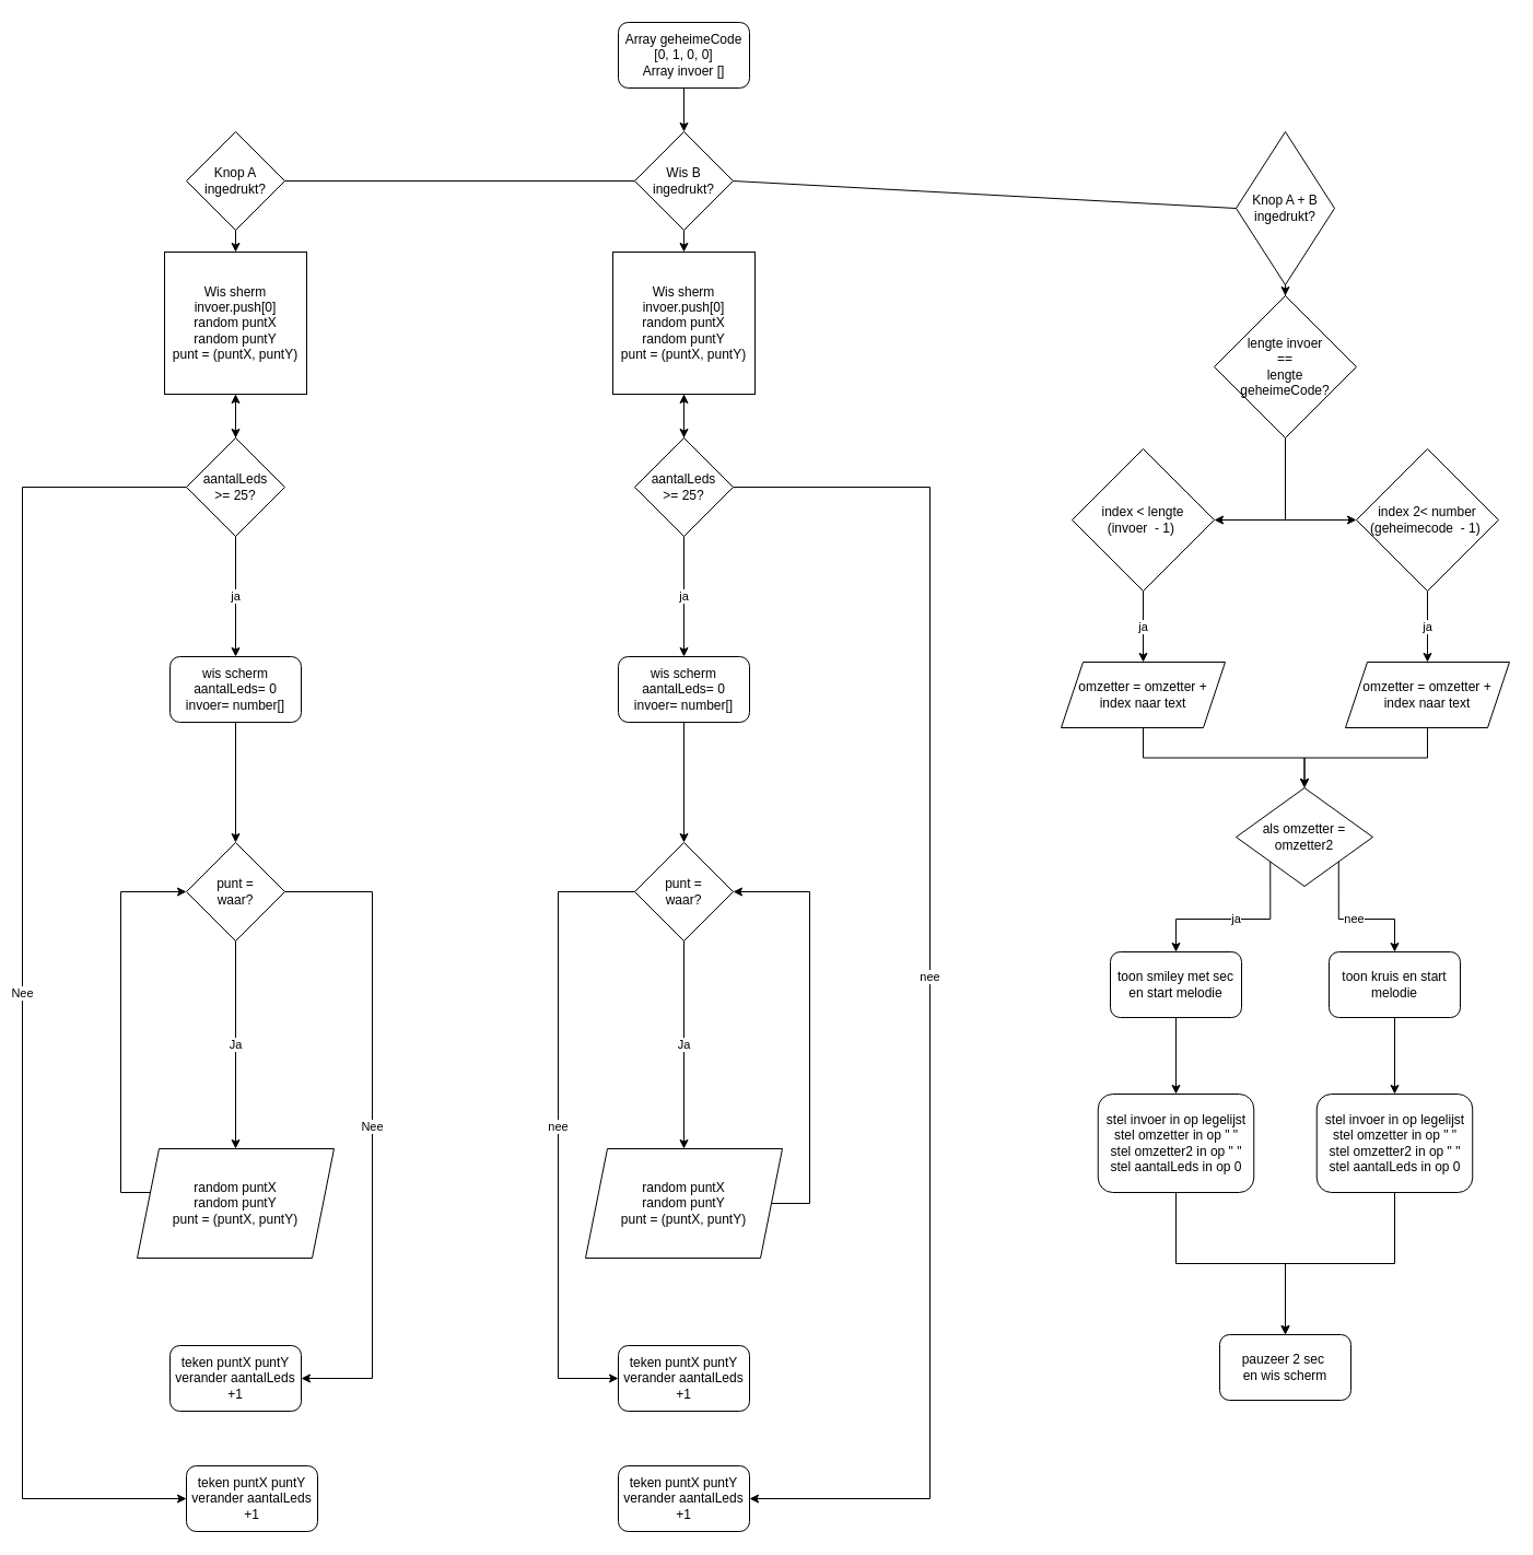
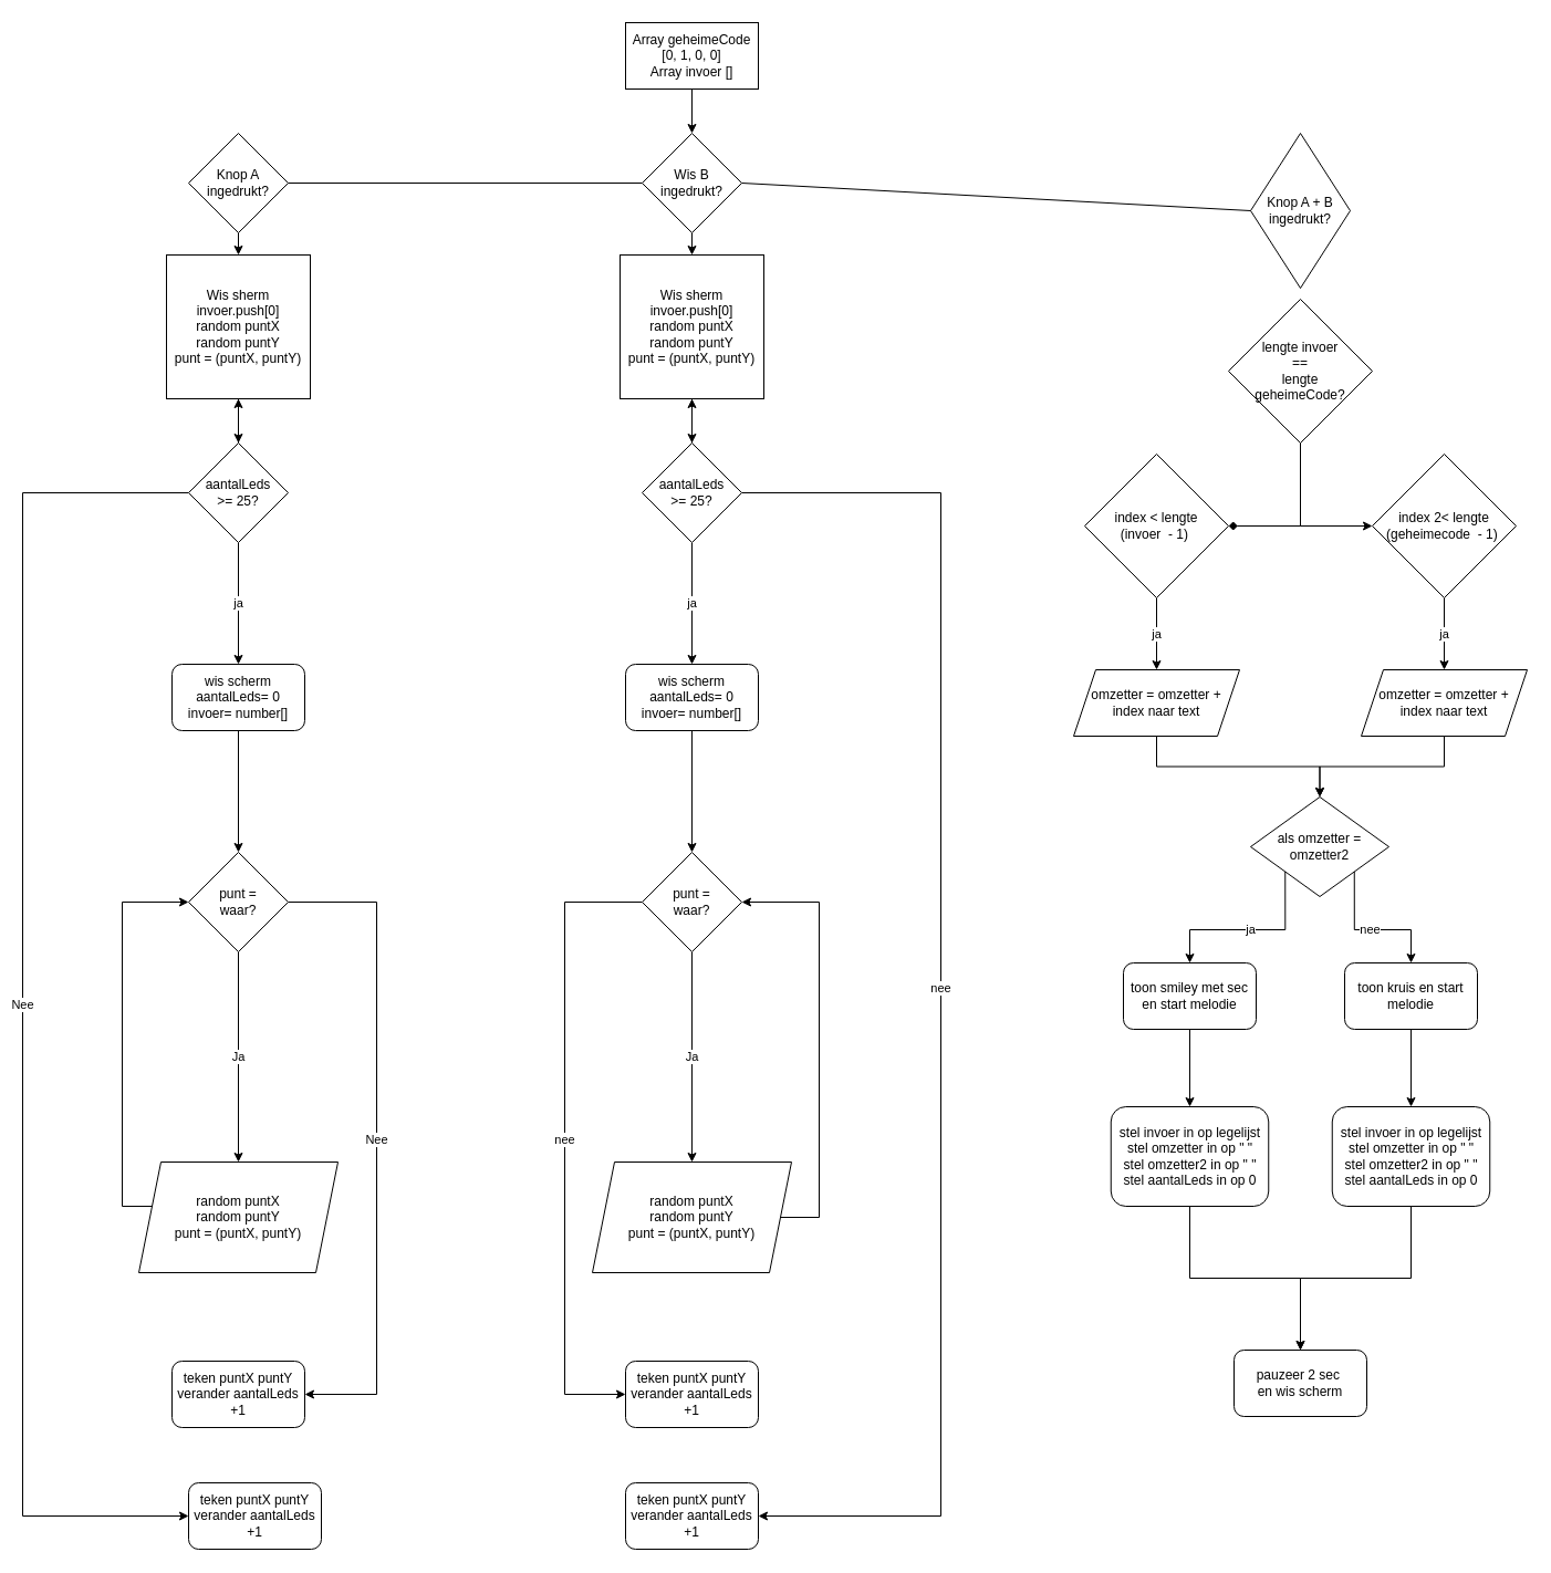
- <mxCell id="6" value="Array geheimeCode [0, 1, 0, 0]&lt;br&gt;Array invoer []" style="whiteSpace=wrap;html=1;rounded=1;" parent="1" vertex="1"><mxGeometry x="565" y="20" width="120" height="60" as="geometry" /></mxCell>
+ <mxCell id="6" value="Array geheimeCode [0, 1, 0, 0]&lt;br&gt;Array invoer []" style="whiteSpace=wrap;html=1;" parent="1" vertex="1"><mxGeometry x="565" y="20" width="120" height="60" as="geometry" /></mxCell>
- <mxCell id="8" style="edgeStyle=orthogonalEdgeStyle;rounded=0;orthogonalLoop=1;jettySize=auto;html=1;exitX=0.5;exitY=1;exitDx=0;exitDy=0;" parent="1" source="9" target="13" edge="1"><mxGeometry relative="1" as="geometry" /></mxCell>
- <mxCell id="11" style="edgeStyle=orthogonalEdgeStyle;rounded=0;orthogonalLoop=1;jettySize=auto;html=1;exitX=0.5;exitY=1;exitDx=0;exitDy=0;entryX=1;entryY=0.5;entryDx=0;entryDy=0;" parent="1" source="13" target="25" edge="1"><mxGeometry relative="1" as="geometry" /></mxCell>
+ <mxCell id="11" style="edgeStyle=orthogonalEdgeStyle;rounded=0;orthogonalLoop=1;jettySize=auto;html=1;exitX=0.5;exitY=1;exitDx=0;exitDy=0;entryX=1;entryY=0.5;entryDx=0;entryDy=0;endArrow=diamond;" parent="1" source="13" target="25" edge="1"><mxGeometry relative="1" as="geometry" /></mxCell>
- <mxCell id="31" value="index 2&amp;lt; number (geheimecode&amp;nbsp; - 1)&amp;nbsp;" style="rhombus;whiteSpace=wrap;html=1;spacingLeft=10;spacingRight=10;" parent="1" vertex="1"><mxGeometry x="1240" y="410" width="130" height="130" as="geometry" /></mxCell>
+ <mxCell id="31" value="index 2&amp;lt; lengte (geheimecode&amp;nbsp; - 1)&amp;nbsp;" style="rhombus;whiteSpace=wrap;html=1;spacingLeft=10;spacingRight=10;" parent="1" vertex="1"><mxGeometry x="1240" y="410" width="130" height="130" as="geometry" /></mxCell>
